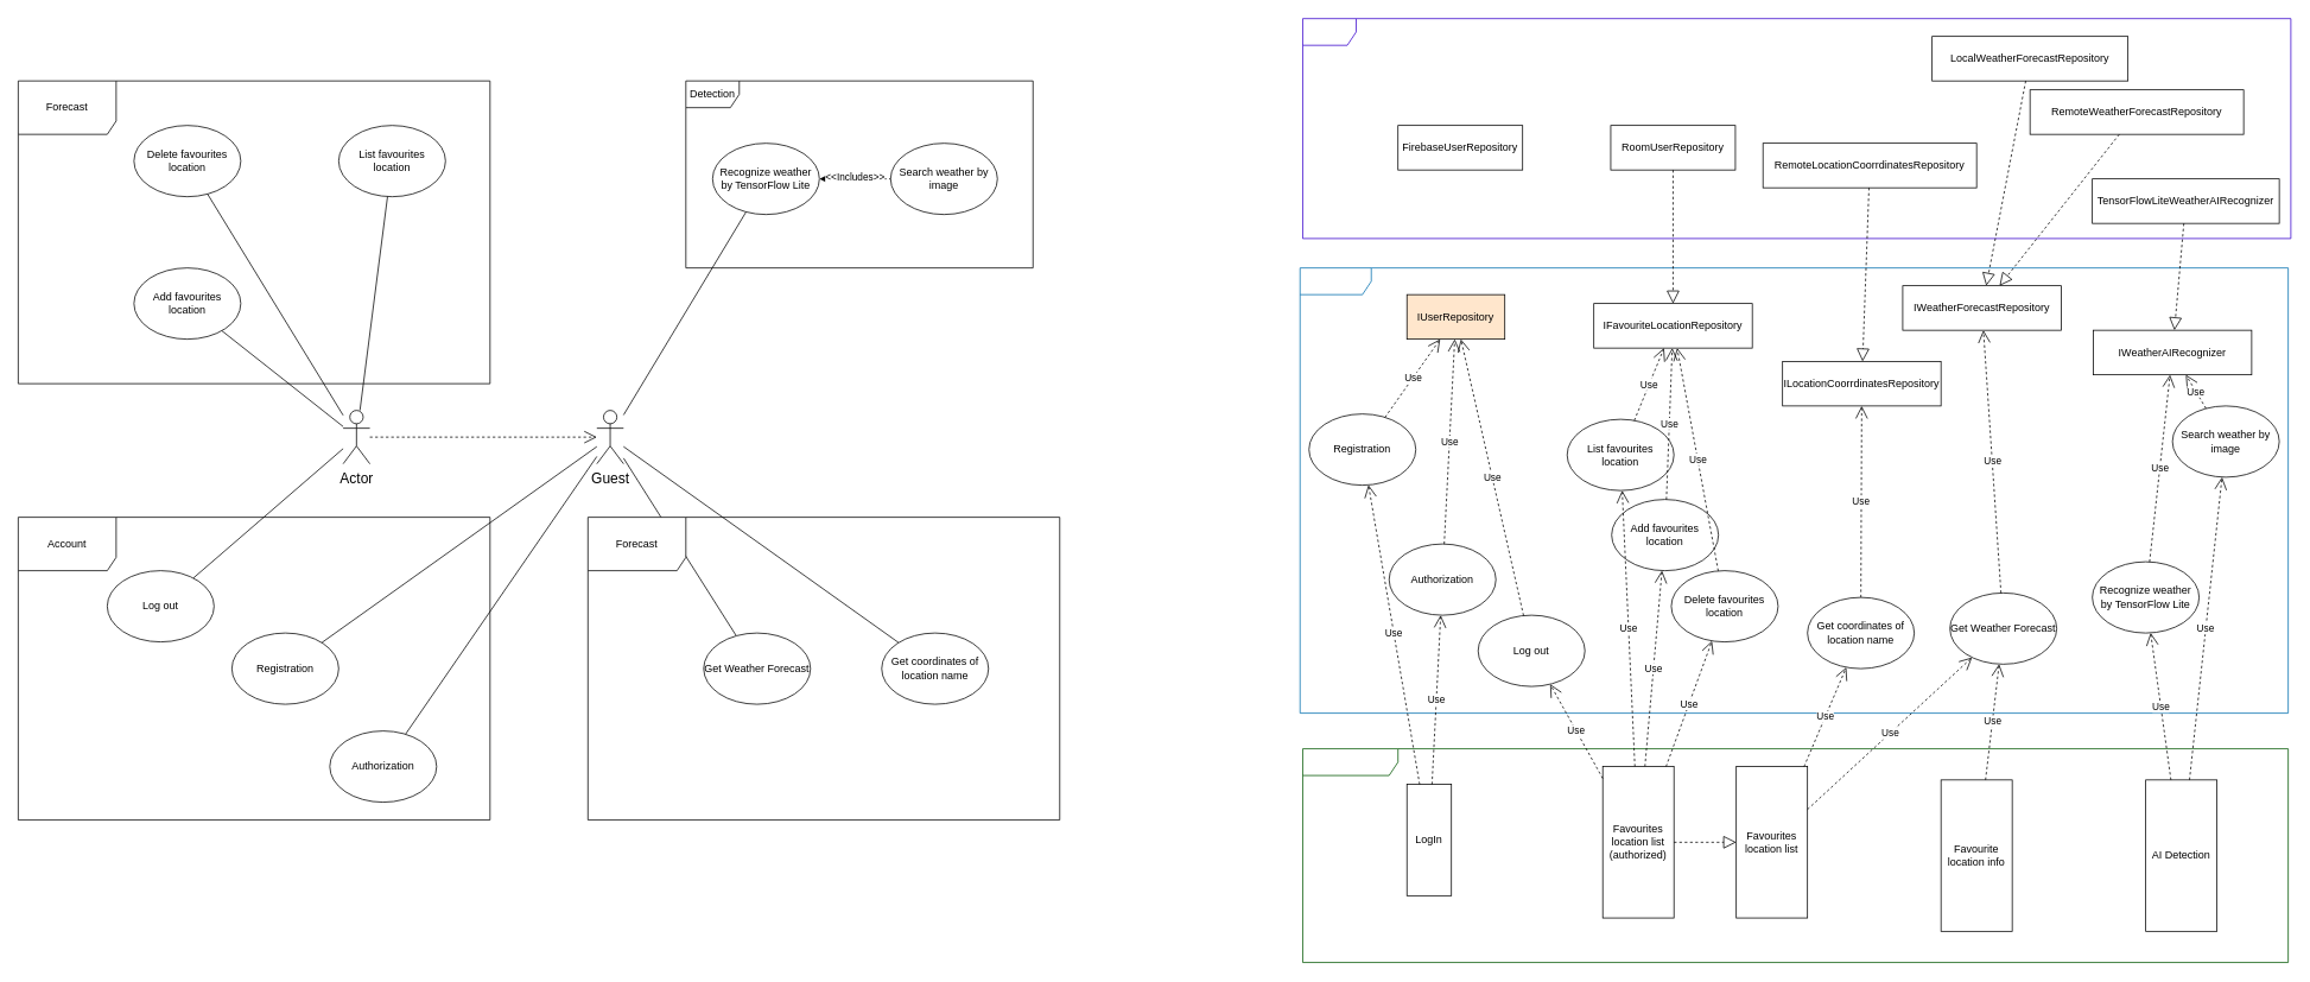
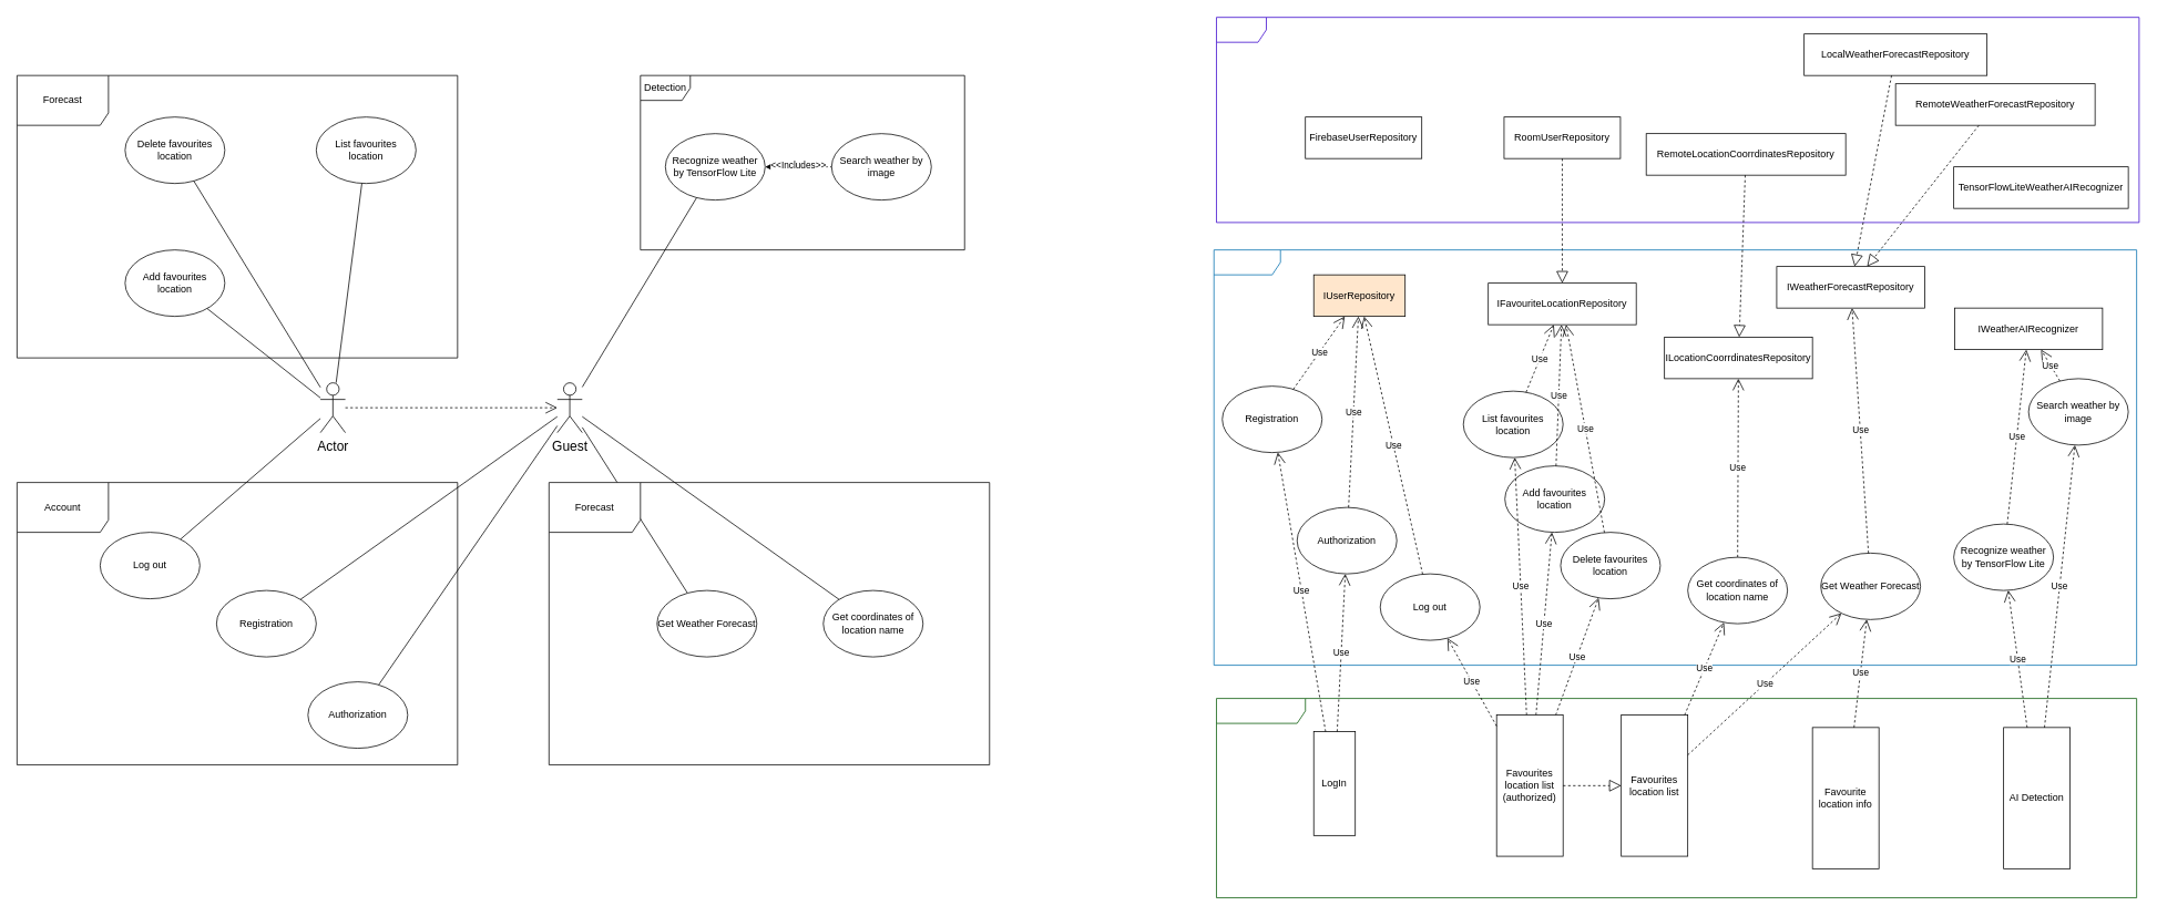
- <mxCell id="89" value="" style="endArrow=block;dashed=1;endFill=0;endSize=12;html=1;rounded=0;" edge="1" parent="1" source="88" target="85"><mxGeometry width="160" relative="1" as="geometry"><mxPoint x="2391" y="160" as="sourcePoint" /><mxPoint x="2250" y="340" as="targetPoint" /></mxGeometry></mxCell>
- <mxCell id="33" value="Recognize" style="shape=umlFrame;whiteSpace=wrap;html=1;pointerEvents=0;fillColor=none;fontColor=#ffffff;strokeColor=#006EAF;swimlaneFillColor=none;width=80;height=30;" vertex="1" parent="1"><mxGeometry x="1460" y="300" width="1110" height="500" as="geometry" /></mxCell>
+ <mxCell id="33" value="Domain" style="shape=umlFrame;whiteSpace=wrap;html=1;pointerEvents=0;fillColor=none;fontColor=#ffffff;strokeColor=#006EAF;swimlaneFillColor=none;width=80;height=30;" vertex="1" parent="1"><mxGeometry x="1460" y="300" width="1110" height="500" as="geometry" /></mxCell>
